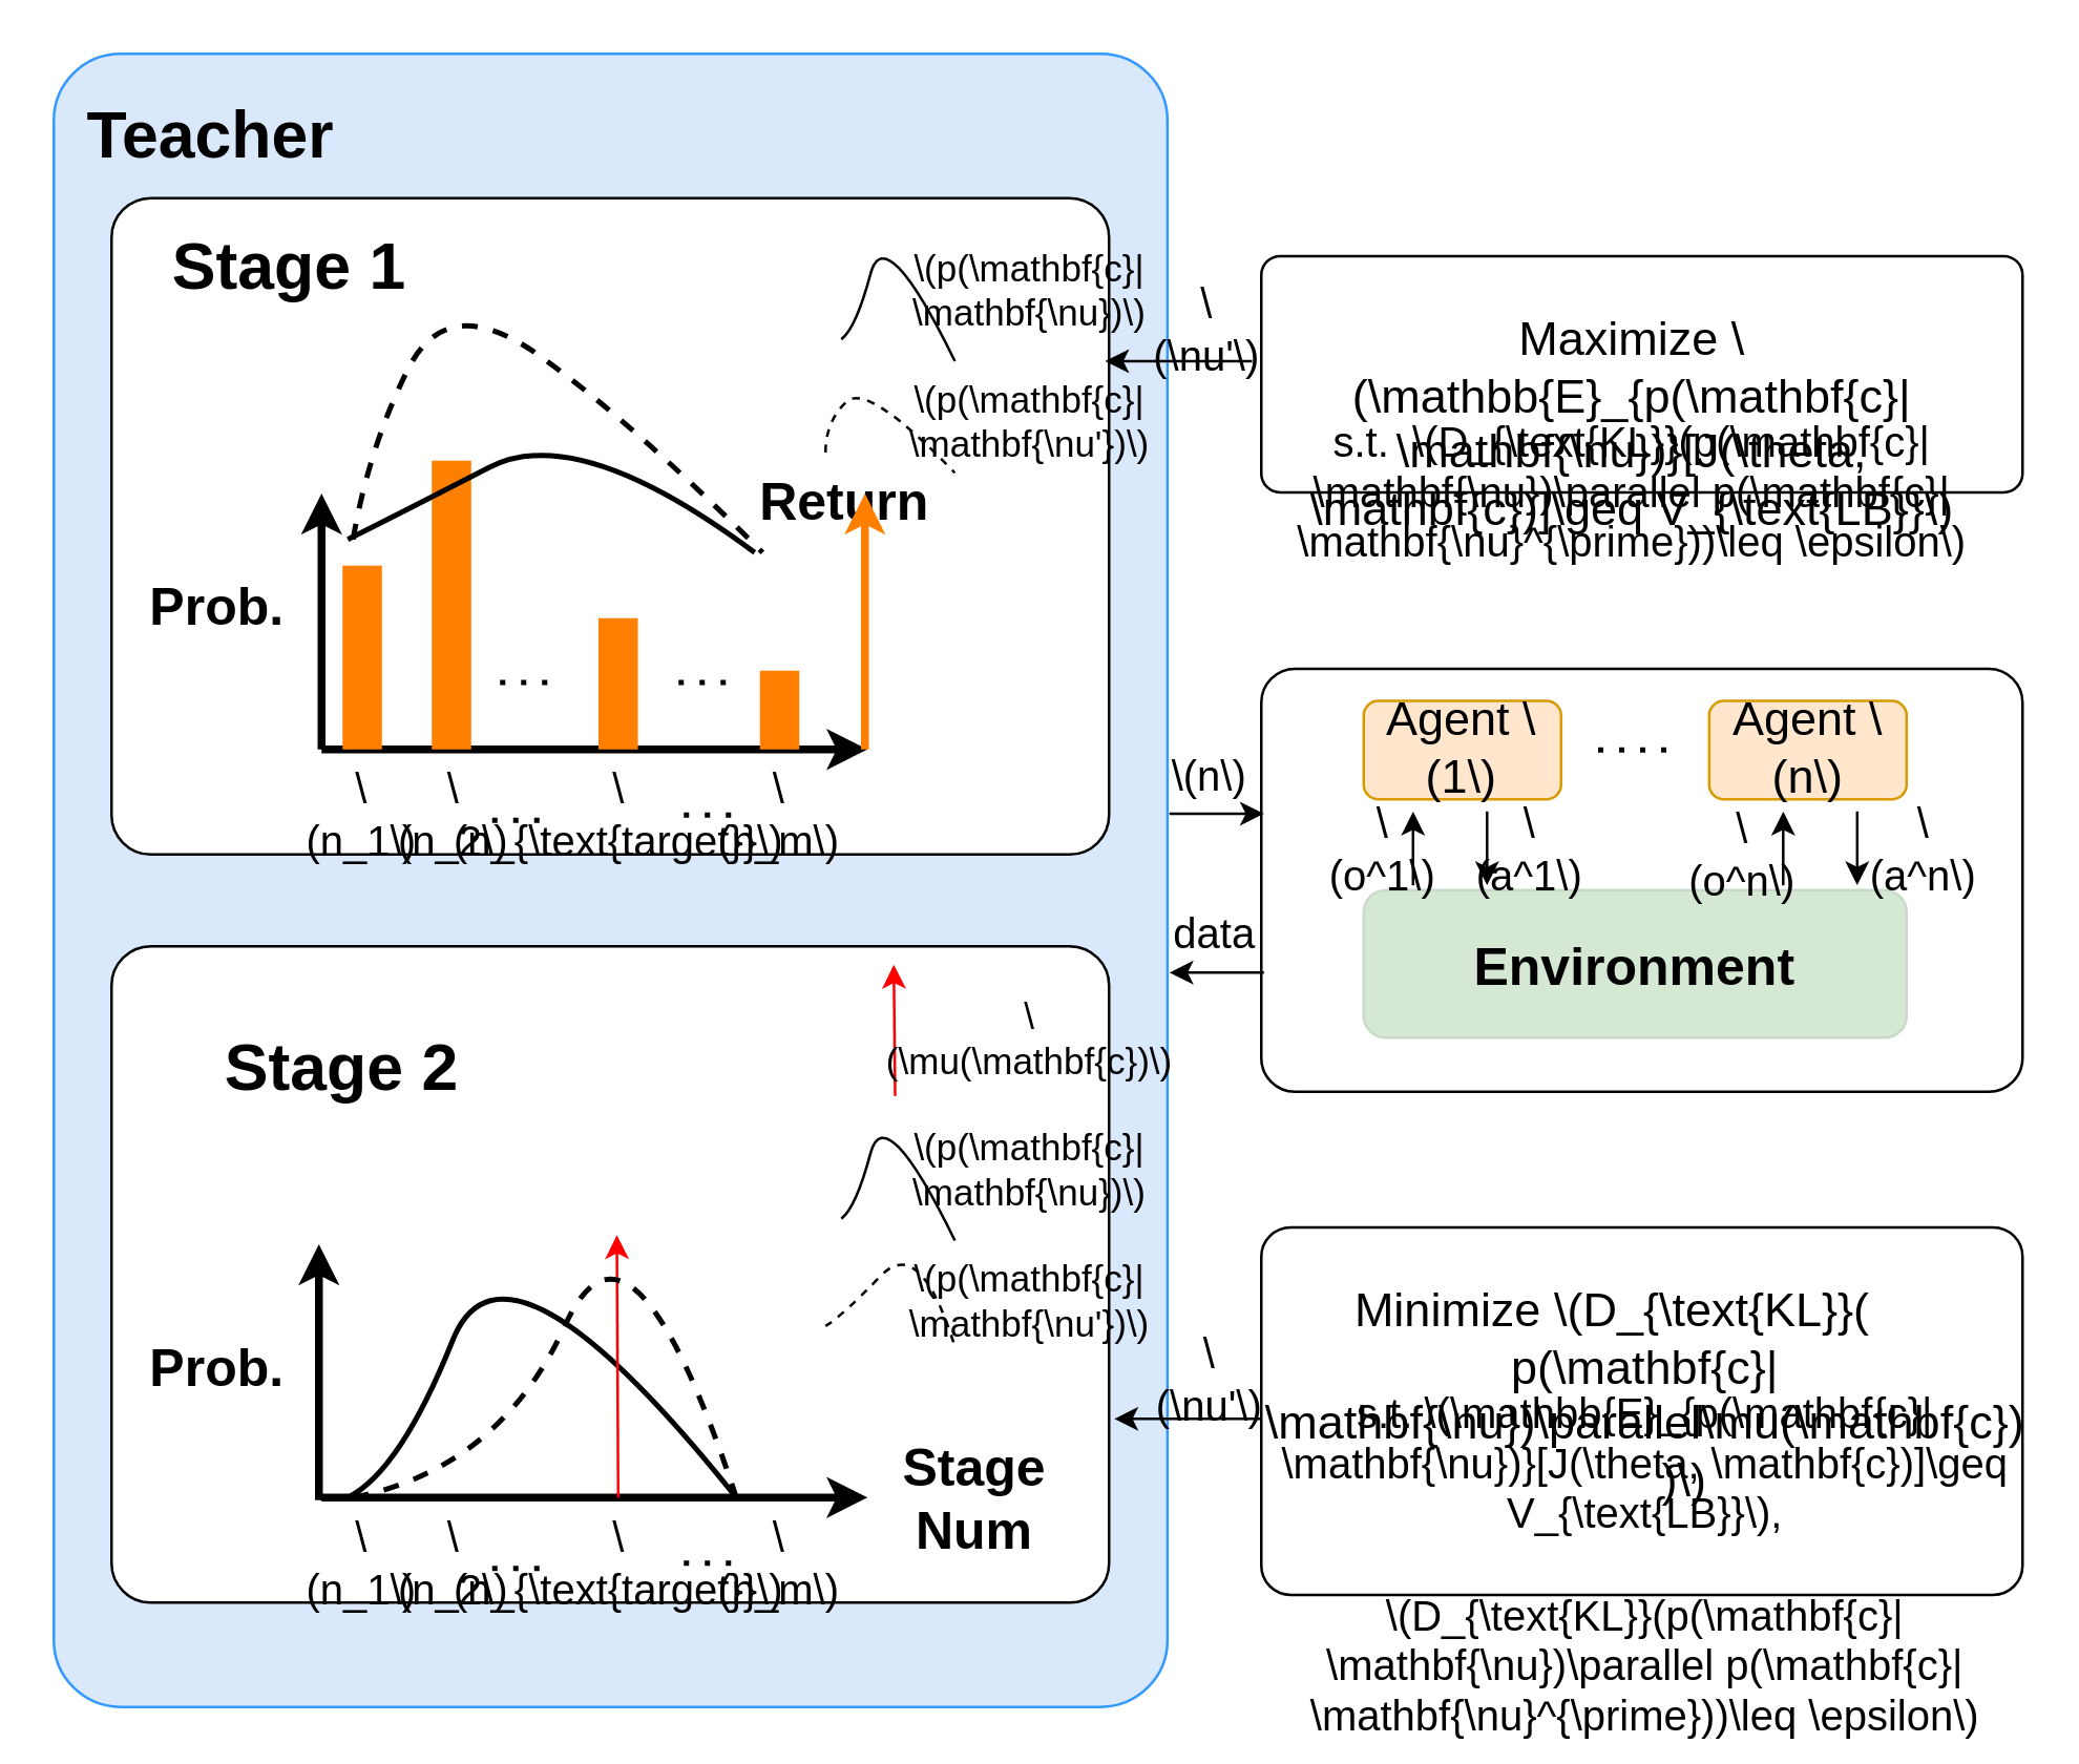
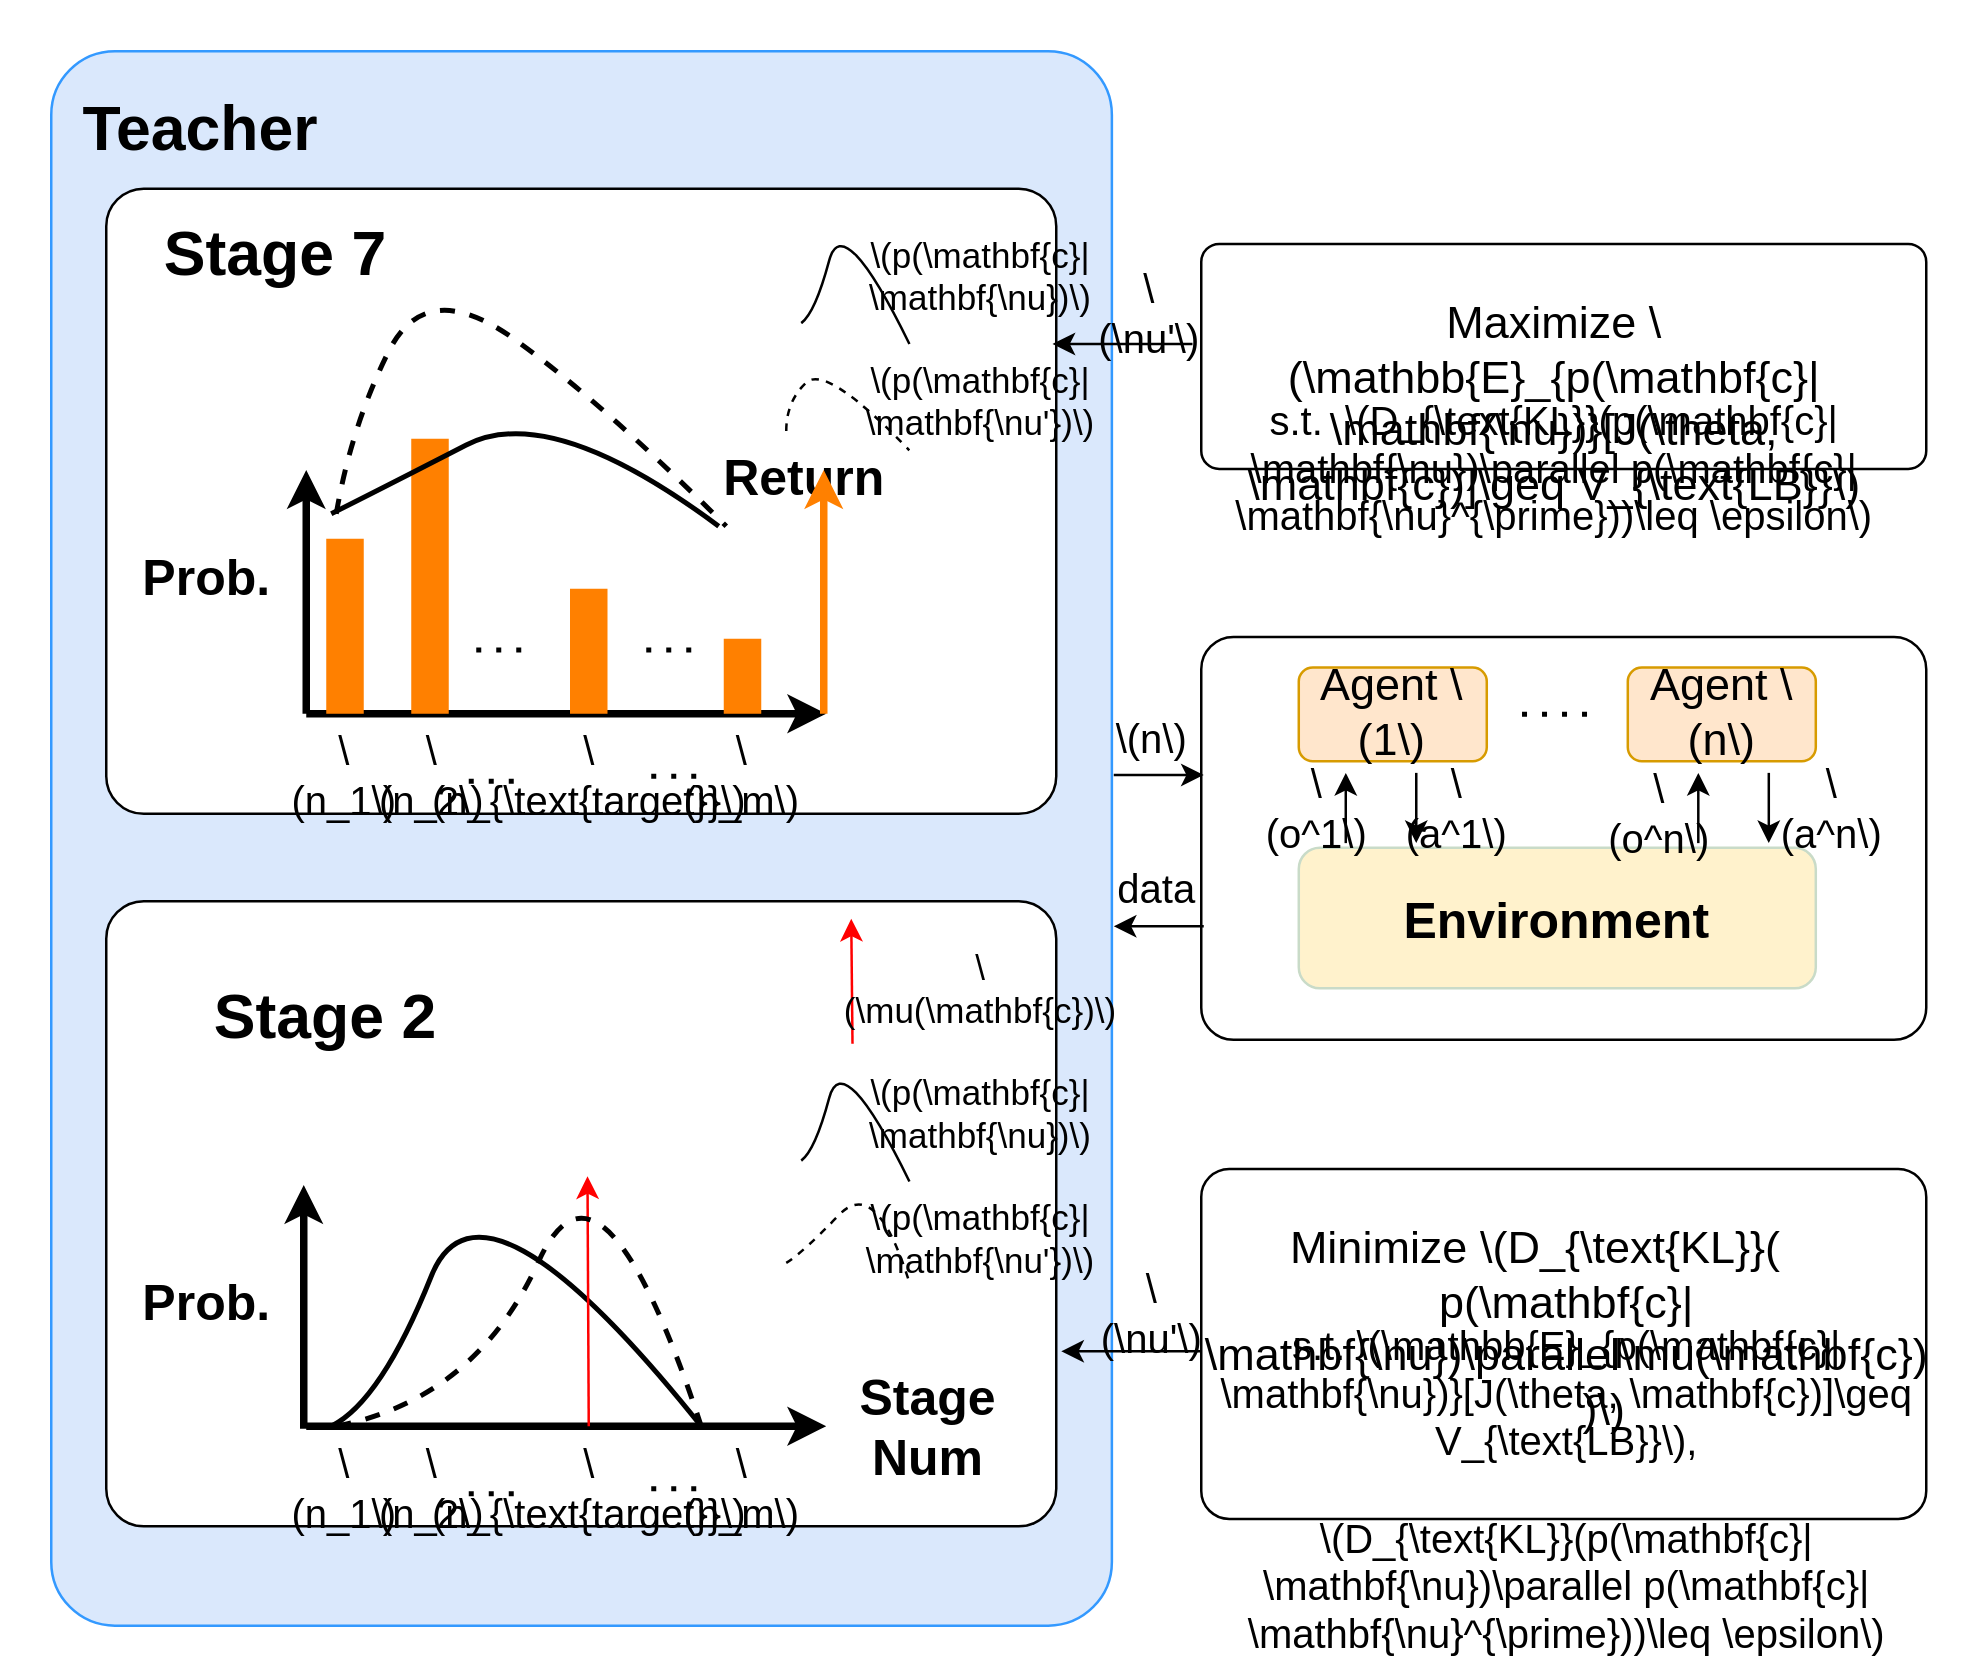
- <mxCell id="41" value="&lt;font style=&quot;font-size: 25px;&quot;&gt;Stage 1&lt;/font&gt;" style="text;html=1;strokeColor=none;fillColor=none;align=center;verticalAlign=middle;whiteSpace=wrap;rounded=0;fontStyle=1;fontSize=25;" vertex="1" parent="1"><mxGeometry x="60" y="75" width="100" height="50" as="geometry" /></mxCell>
+ <mxCell id="41" value="&lt;font style=&quot;font-size: 25px;&quot;&gt;Stage 7&lt;/font&gt;" style="text;html=1;strokeColor=none;fillColor=none;align=center;verticalAlign=middle;whiteSpace=wrap;rounded=0;fontStyle=1;fontSize=25;" vertex="1" parent="1"><mxGeometry x="60" y="75" width="100" height="50" as="geometry" /></mxCell>
- <mxCell id="70" value="&lt;font style=&quot;font-size: 20px;&quot;&gt;Environment&lt;/font&gt;" style="rounded=1;whiteSpace=wrap;html=1;fillColor=#D5E8D4;strokeColor=#C9DBC8;strokeWidth=1;fontStyle=1" vertex="1" parent="65"><mxGeometry x="39.011" y="84.307" width="206.807" height="56.205" as="geometry" /></mxCell>
+ <mxCell id="70" value="&lt;font style=&quot;font-size: 20px;&quot;&gt;Environment&lt;/font&gt;" style="rounded=1;whiteSpace=wrap;html=1;fillColor=#fff2cc;strokeColor=#C9DBC8;strokeWidth=1;fontStyle=1;" vertex="1" parent="65"><mxGeometry x="39.011" y="84.307" width="206.807" height="56.205" as="geometry" /></mxCell>
